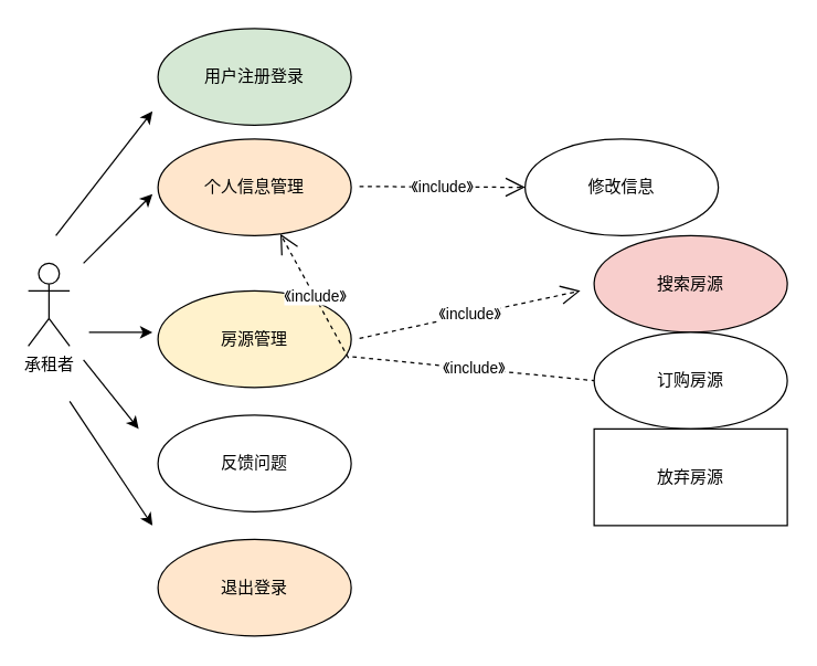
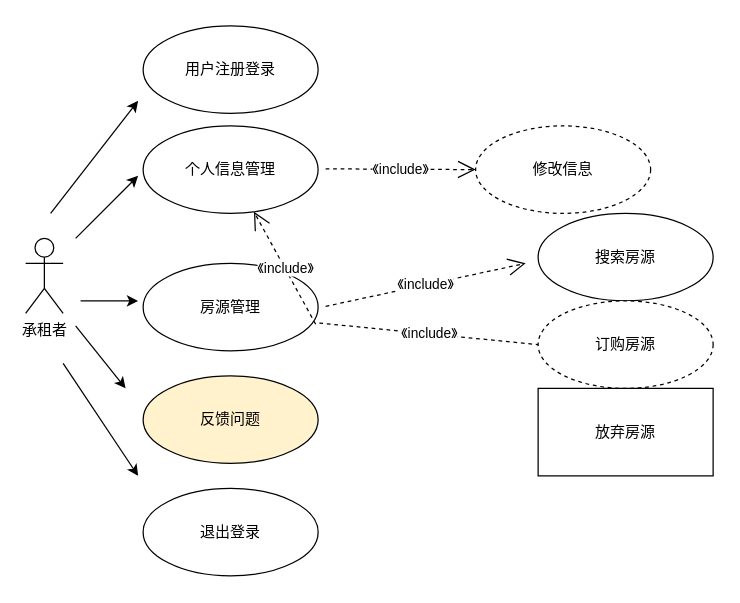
- <mxCell id="3" value="用户注册登录" style="ellipse;whiteSpace=wrap;html=1;fillColor=#d5e8d4;" vertex="1" parent="1"><mxGeometry x="114" y="20" width="140" height="70" as="geometry" /></mxCell>
+ <mxCell id="3" value="用户注册登录" style="ellipse;whiteSpace=wrap;html=1;" vertex="1" parent="1"><mxGeometry x="114" y="20" width="140" height="70" as="geometry" /></mxCell>
- <mxCell id="4" value="个人信息管理" style="ellipse;whiteSpace=wrap;html=1;fillColor=#ffe6cc;" vertex="1" parent="1"><mxGeometry x="114" y="100" width="140" height="70" as="geometry" /></mxCell>
+ <mxCell id="4" value="个人信息管理" style="ellipse;whiteSpace=wrap;html=1;" vertex="1" parent="1"><mxGeometry x="114" y="100" width="140" height="70" as="geometry" /></mxCell>
- <mxCell id="14" value="修改信息" style="ellipse;whiteSpace=wrap;html=1;" vertex="1" parent="1"><mxGeometry x="380" y="100" width="140" height="70" as="geometry" /></mxCell>
+ <mxCell id="14" value="修改信息" style="ellipse;whiteSpace=wrap;html=1;dashed=1;" vertex="1" parent="1"><mxGeometry x="380" y="100" width="140" height="70" as="geometry" /></mxCell>
- <mxCell id="15" value="搜索房源" style="ellipse;whiteSpace=wrap;html=1;fillColor=#f8cecc;" vertex="1" parent="1"><mxGeometry x="430" y="170" width="140" height="70" as="geometry" /></mxCell>
+ <mxCell id="15" value="搜索房源" style="ellipse;whiteSpace=wrap;html=1;" vertex="1" parent="1"><mxGeometry x="430" y="170" width="140" height="70" as="geometry" /></mxCell>
- <mxCell id="6" value="房源管理" style="ellipse;whiteSpace=wrap;html=1;fillColor=#fff2cc;" vertex="1" parent="1"><mxGeometry x="114" y="210" width="140" height="70" as="geometry" /></mxCell>
+ <mxCell id="6" value="房源管理" style="ellipse;whiteSpace=wrap;html=1;" vertex="1" parent="1"><mxGeometry x="114" y="210" width="140" height="70" as="geometry" /></mxCell>
- <mxCell id="16" value="订购房源" style="ellipse;whiteSpace=wrap;html=1;" vertex="1" parent="1"><mxGeometry x="430" y="240" width="140" height="70" as="geometry" /></mxCell>
+ <mxCell id="16" value="订购房源" style="ellipse;whiteSpace=wrap;html=1;dashed=1;" vertex="1" parent="1"><mxGeometry x="430" y="240" width="140" height="70" as="geometry" /></mxCell>
- <mxCell id="5" value="反馈问题" style="ellipse;whiteSpace=wrap;html=1;" vertex="1" parent="1"><mxGeometry x="114" y="300" width="140" height="70" as="geometry" /></mxCell>
+ <mxCell id="5" value="反馈问题" style="ellipse;whiteSpace=wrap;html=1;fillColor=#fff2cc;" vertex="1" parent="1"><mxGeometry x="114" y="300" width="140" height="70" as="geometry" /></mxCell>
- <mxCell id="7" value="退出登录" style="ellipse;whiteSpace=wrap;html=1;fillColor=#ffe6cc;" vertex="1" parent="1"><mxGeometry x="114" y="390" width="140" height="70" as="geometry" /></mxCell>
+ <mxCell id="7" value="退出登录" style="ellipse;whiteSpace=wrap;html=1;" vertex="1" parent="1"><mxGeometry x="114" y="390" width="140" height="70" as="geometry" /></mxCell>
